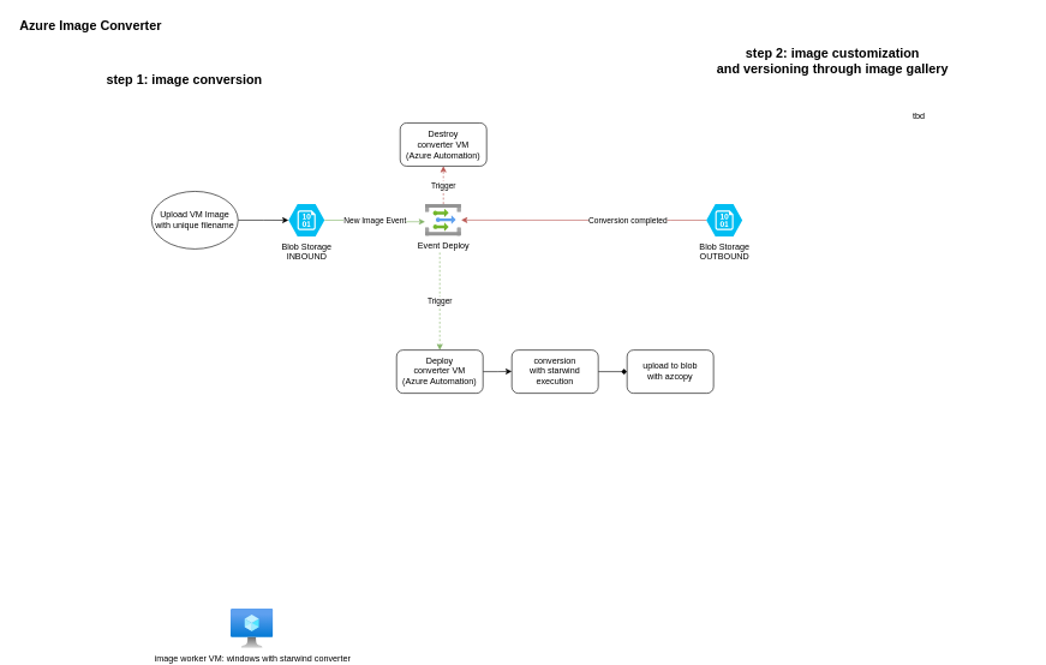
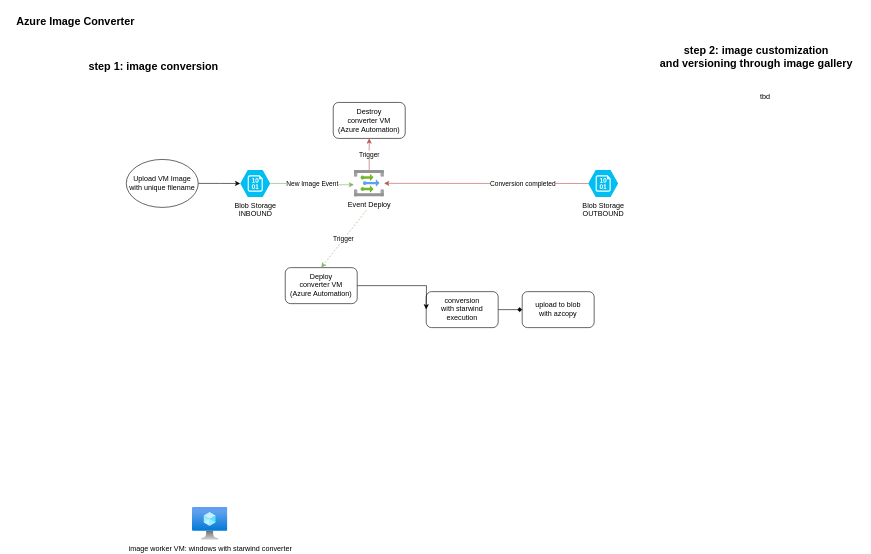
- <mxCell id="9" value="step 2: image customization&lt;br&gt;and versioning through image gallery" style="text;html=1;align=center;verticalAlign=middle;resizable=0;points=[];autosize=1;strokeColor=none;fontStyle=1;fontSize=18;" parent="1" vertex="1"><mxGeometry x="985" y="60" width="340" height="50" as="geometry" /></mxCell>
+ <mxCell id="9" value="step 2: image customization&lt;br&gt;and versioning through image gallery" style="text;html=1;align=center;verticalAlign=middle;resizable=0;points=[];autosize=1;strokeColor=none;fontStyle=1;fontSize=18;" parent="1" vertex="1"><mxGeometry x="1090" y="70" width="340" height="50" as="geometry" /></mxCell>
- <mxCell id="20" value="Trigger" style="edgeStyle=orthogonalEdgeStyle;rounded=0;orthogonalLoop=1;jettySize=auto;html=1;entryX=0.5;entryY=1;entryDx=0;entryDy=0;dashed=1;fillColor=#f8cecc;strokeColor=#b85450;" edge="1" parent="1" source="21" target="18"><mxGeometry relative="1" as="geometry" /></mxCell>
+ <mxCell id="20" value="Trigger" style="edgeStyle=orthogonalEdgeStyle;rounded=0;orthogonalLoop=1;jettySize=auto;html=1;entryX=0.5;entryY=1;entryDx=0;entryDy=0;dashed=0;fillColor=#f8cecc;strokeColor=#b85450;" edge="1" parent="1" source="21" target="18"><mxGeometry relative="1" as="geometry" /></mxCell>
- <mxCell id="13" value="Deploy&lt;br&gt;converter VM&lt;br&gt;(Azure Automation)" style="rounded=1;whiteSpace=wrap;html=1;" vertex="1" parent="1"><mxGeometry x="550" y="485.39" width="120" height="60" as="geometry" /></mxCell>
+ <mxCell id="13" value="Deploy&lt;br&gt;converter VM&lt;br&gt;(Azure Automation)" style="rounded=1;whiteSpace=wrap;html=1;" vertex="1" parent="1"><mxGeometry x="475" y="445.39" width="120" height="60" as="geometry" /></mxCell>
